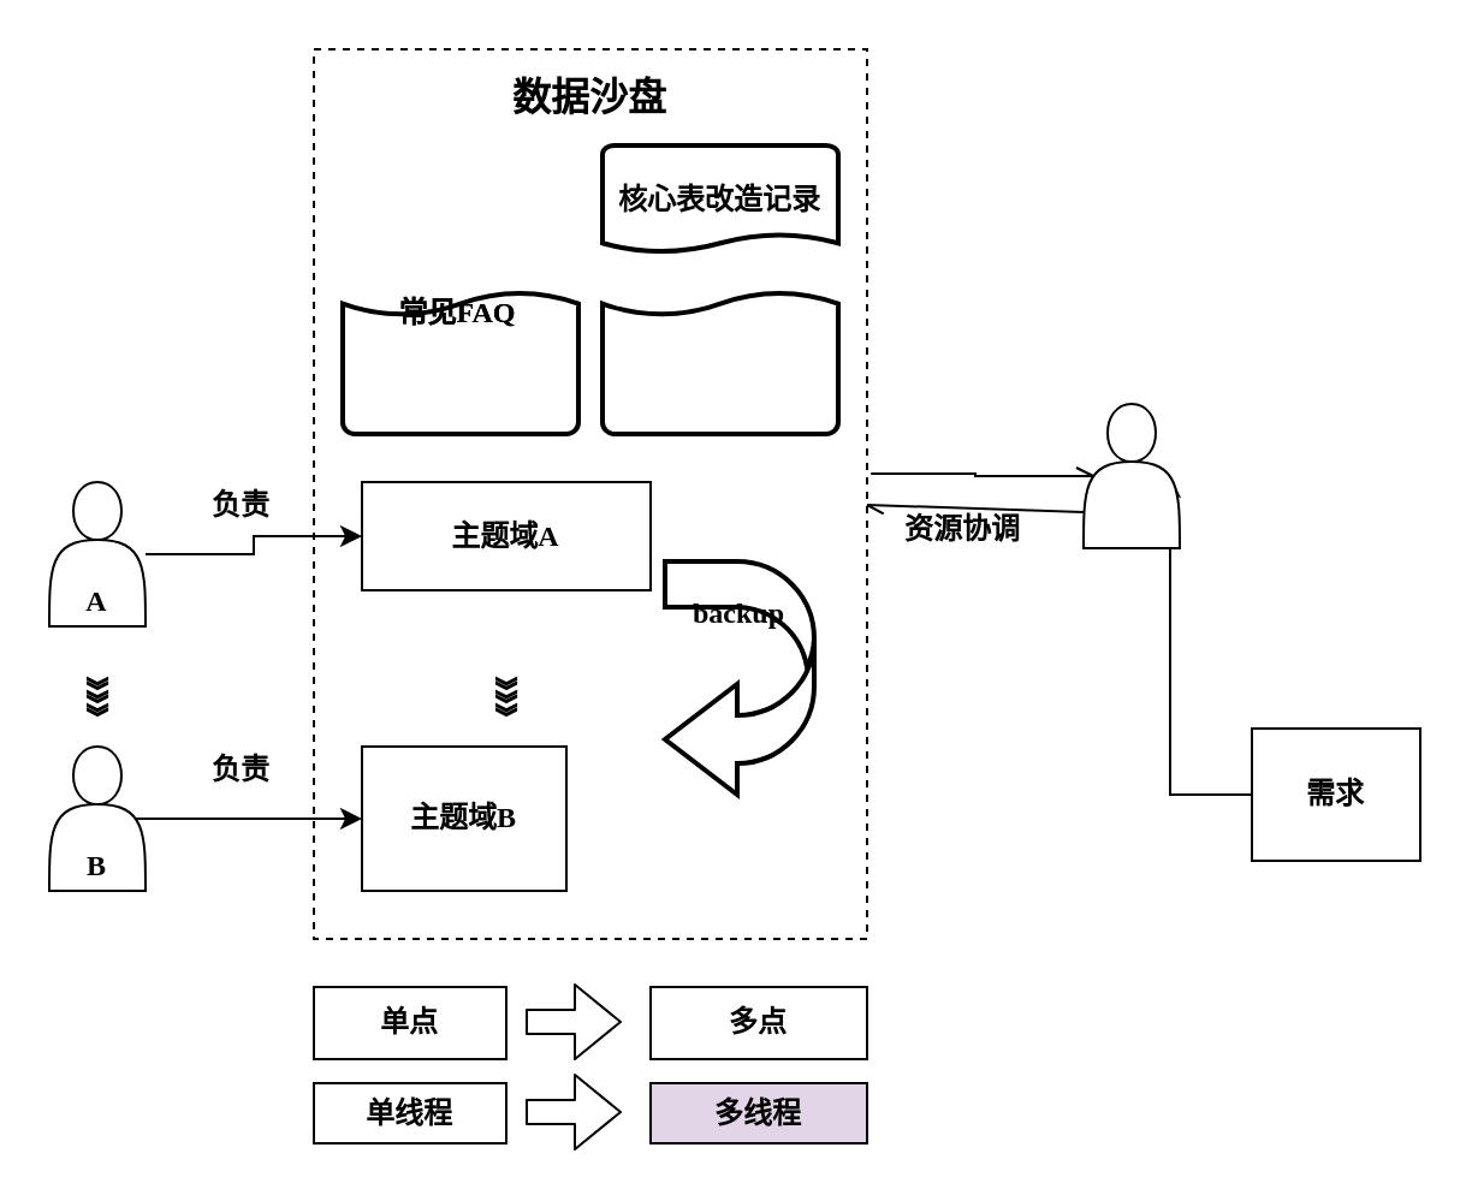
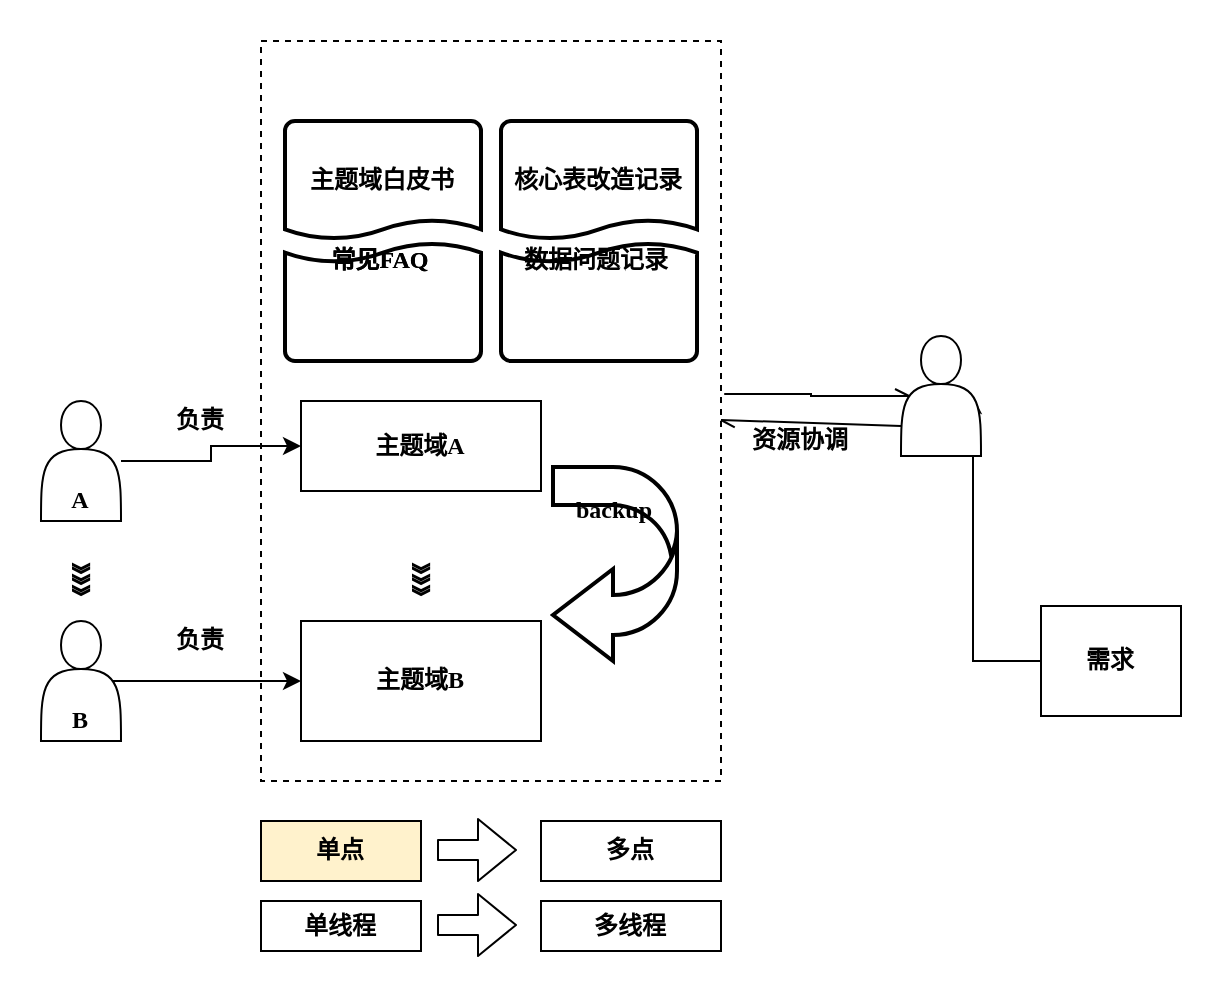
- <mxCell id="22" value="&lt;span style=&quot;font-size: 16px;&quot;&gt;&lt;font style=&quot;font-size: 16px;&quot;&gt;数据沙盘&lt;/font&gt;&lt;/span&gt;" style="text;html=1;strokeColor=none;fillColor=none;align=center;verticalAlign=middle;whiteSpace=wrap;rounded=0;fontSize=16;fontStyle=1;fontFamily=微软雅黑;" parent="1" diagramCategory="general" diagramName="text" vertex="1"><mxGeometry x="210" y="30" width="70" height="20" as="geometry" /></mxCell>
- <mxCell id="26" value="核心表改造记录" style="shape=mxgraph.flowchart.document;whiteSpace=wrap;html=1;fillColor=#ffffff;strokeColor=#000000;strokeWidth=2;fontStyle=1;fontFamily=微软雅黑;" parent="1" diagramCategory="Flowchart" diagramName="Document" vertex="1"><mxGeometry x="250" y="60" width="98" height="45" as="geometry" /></mxCell>
+ <mxCell id="26" value="核心表改造记录" style="shape=mxgraph.flowchart.document;whiteSpace=wrap;html=1;fillColor=#ffffff;strokeColor=#000000;strokeWidth=2;fontStyle=1;fontFamily=微软雅黑;" parent="1" diagramCategory="Flowchart" diagramName="Document" vertex="1"><mxGeometry x="250" y="60" width="98" height="60" as="geometry" /></mxCell>
+ <mxCell id="35" value="主题域白皮书" style="shape=mxgraph.flowchart.document;whiteSpace=wrap;html=1;fillColor=#ffffff;strokeColor=#000000;strokeWidth=2;fontStyle=1;fontFamily=微软雅黑;" diagramCategory="Flowchart" diagramName="Document" vertex="1" parent="1"><mxGeometry x="142" y="60" width="98" height="60" as="geometry" /></mxCell>
+ <mxCell id="30" value="数据问题记录" style="text;html=1;strokeColor=none;fillColor=none;align=center;verticalAlign=middle;whiteSpace=wrap;rounded=0;fontStyle=1;fontFamily=微软雅黑;" parent="1" diagramCategory="general" diagramName="text" vertex="1"><mxGeometry x="258" y="120" width="80" height="20" as="geometry" /></mxCell>
- <mxCell id="11" value="主题域B" style="rounded=0;whiteSpace=wrap;html=1;fontStyle=1;fontFamily=微软雅黑;" parent="1" diagramCategory="general" diagramName="Rectangle" vertex="1"><mxGeometry x="150" y="310" width="85" height="60" as="geometry" /></mxCell>
+ <mxCell id="11" value="主题域B" style="rounded=0;whiteSpace=wrap;html=1;fontStyle=1;fontFamily=微软雅黑;" parent="1" diagramCategory="general" diagramName="Rectangle" vertex="1"><mxGeometry x="150" y="310" width="120" height="60" as="geometry" /></mxCell>
- <mxCell id="18" value="单点" style="rounded=0;whiteSpace=wrap;html=1;fontStyle=1;fontFamily=微软雅黑;" parent="1" diagramCategory="general" diagramName="Rectangle" vertex="1"><mxGeometry x="130" y="410" width="80" height="30" as="geometry" /></mxCell>
+ <mxCell id="18" value="单点" style="rounded=0;whiteSpace=wrap;html=1;fontStyle=1;fontFamily=微软雅黑;fillColor=#fff2cc;" parent="1" diagramCategory="general" diagramName="Rectangle" vertex="1"><mxGeometry x="130" y="410" width="80" height="30" as="geometry" /></mxCell>
- <mxCell id="24" value="多线程" style="rounded=0;whiteSpace=wrap;html=1;fontStyle=1;fontFamily=微软雅黑;fillColor=#e1d5e7;" parent="1" diagramCategory="general" diagramName="Rectangle" vertex="1"><mxGeometry x="270" y="450" width="90" height="25" as="geometry" /></mxCell>
+ <mxCell id="24" value="多线程" style="rounded=0;whiteSpace=wrap;html=1;fontStyle=1;fontFamily=微软雅黑;" parent="1" diagramCategory="general" diagramName="Rectangle" vertex="1"><mxGeometry x="270" y="450" width="90" height="25" as="geometry" /></mxCell>
